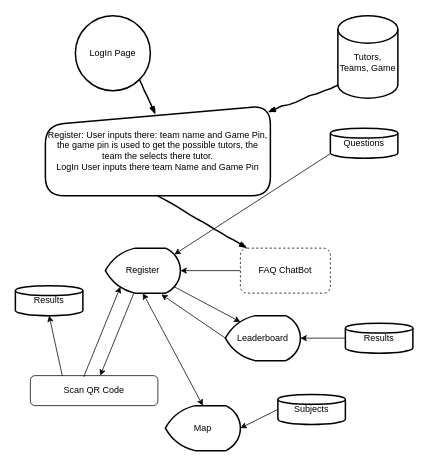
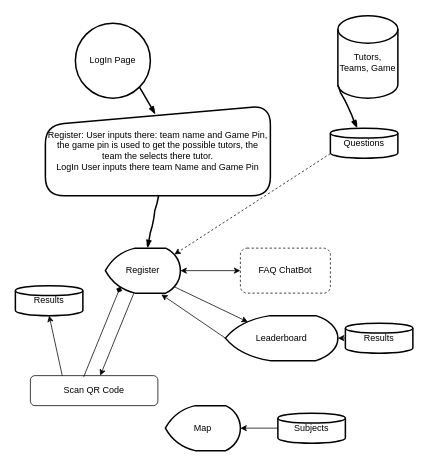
- <mxCell id="2" value="LogIn Page" style="strokeWidth=2;html=1;shape=mxgraph.flowchart.start_2;whiteSpace=wrap;" parent="1" vertex="1"><mxGeometry x="100" y="20" width="100" height="100" as="geometry" /></mxCell>
+ <mxCell id="2" value="LogIn Page" style="strokeWidth=2;html=1;shape=mxgraph.flowchart.start_2;whiteSpace=wrap;" parent="1" vertex="1"><mxGeometry x="100" y="30" width="100" height="100" as="geometry" /></mxCell>
- <mxCell id="8" value="" style="rounded=0;comic=1;strokeWidth=2;endArrow=blockThin;html=1;fontFamily=Comic Sans MS;fontStyle=1;exitX=0;exitY=0.85;exitDx=0;exitDy=0;exitPerimeter=0;entryX=0.988;entryY=0.071;entryDx=0;entryDy=0;entryPerimeter=0;" parent="1" source="7" target="3" edge="1"><mxGeometry width="50" height="50" relative="1" as="geometry"><mxPoint x="40" y="460" as="sourcePoint" /><mxPoint x="90" y="410" as="targetPoint" /></mxGeometry></mxCell>
+ <mxCell id="8" value="" style="rounded=0;comic=1;strokeWidth=2;endArrow=blockThin;html=1;fontFamily=Comic Sans MS;fontStyle=1;exitX=0;exitY=0.85;exitDx=0;exitDy=0;exitPerimeter=0;" parent="1" source="7" target="9" edge="1"><mxGeometry width="50" height="50" relative="1" as="geometry"><mxPoint x="40" y="460" as="sourcePoint" /><mxPoint x="90" y="410" as="targetPoint" /></mxGeometry></mxCell>
- <mxCell id="10" value="" style="endArrow=classic;html=1;exitX=0;exitY=0.85;exitDx=0;exitDy=0;exitPerimeter=0;entryX=0.92;entryY=0.14;entryDx=0;entryDy=0;entryPerimeter=0;" edge="1" parent="1" source="9" target="6"><mxGeometry width="50" height="50" relative="1" as="geometry"><mxPoint x="40" y="460" as="sourcePoint" /><mxPoint x="90" y="410" as="targetPoint" /></mxGeometry></mxCell>
+ <mxCell id="10" value="" style="endArrow=classic;html=1;exitX=0;exitY=0.85;exitDx=0;exitDy=0;exitPerimeter=0;entryX=0.92;entryY=0.14;entryDx=0;entryDy=0;entryPerimeter=0;dashed=1;" edge="1" parent="1" source="9" target="6"><mxGeometry width="50" height="50" relative="1" as="geometry"><mxPoint x="40" y="460" as="sourcePoint" /><mxPoint x="90" y="410" as="targetPoint" /></mxGeometry></mxCell>
- <mxCell id="5" value="" style="rounded=0;comic=1;strokeWidth=2;endArrow=blockThin;html=1;fontFamily=Comic Sans MS;fontStyle=1;exitX=0.5;exitY=1;exitDx=0;exitDy=0;" parent="1" source="3" target="16" edge="1"><mxGeometry width="50" height="50" relative="1" as="geometry"><mxPoint x="40" y="330" as="sourcePoint" /><mxPoint x="190" y="360" as="targetPoint" /></mxGeometry></mxCell>
+ <mxCell id="5" value="" style="rounded=0;comic=1;strokeWidth=2;endArrow=blockThin;html=1;fontFamily=Comic Sans MS;fontStyle=1;exitX=0.5;exitY=1;exitDx=0;exitDy=0;" parent="1" source="3" target="6" edge="1"><mxGeometry width="50" height="50" relative="1" as="geometry"><mxPoint x="40" y="330" as="sourcePoint" /><mxPoint x="190" y="360" as="targetPoint" /></mxGeometry></mxCell>
- <mxCell id="17" value="" style="endArrow=none;startArrow=classic;html=1;entryX=0;entryY=0.5;entryDx=0;entryDy=0;exitX=1;exitY=0.5;exitDx=0;exitDy=0;exitPerimeter=0;" edge="1" parent="1" source="6" target="16"><mxGeometry width="50" height="50" relative="1" as="geometry"><mxPoint x="280" y="440" as="sourcePoint" /><mxPoint x="330" y="390" as="targetPoint" /></mxGeometry></mxCell>
+ <mxCell id="17" value="" style="endArrow=classic;startArrow=classic;html=1;entryX=0;entryY=0.5;entryDx=0;entryDy=0;exitX=1;exitY=0.5;exitDx=0;exitDy=0;exitPerimeter=0;" edge="1" parent="1" source="6" target="16"><mxGeometry width="50" height="50" relative="1" as="geometry"><mxPoint x="280" y="440" as="sourcePoint" /><mxPoint x="330" y="390" as="targetPoint" /></mxGeometry></mxCell>
- <mxCell id="13" value="" style="endArrow=classic;html=1;exitX=0.418;exitY=0.043;exitDx=0;exitDy=0;entryX=0.2;entryY=0.86;entryDx=0;entryDy=0;entryPerimeter=0;exitPerimeter=0;" edge="1" parent="1" source="12" target="6"><mxGeometry width="50" height="50" relative="1" as="geometry"><mxPoint x="50" y="480" as="sourcePoint" /><mxPoint x="100" y="430" as="targetPoint" /></mxGeometry></mxCell>
+ <mxCell id="13" value="" style="endArrow=diamond;html=1;exitX=0.418;exitY=0.043;exitDx=0;exitDy=0;entryX=0.2;entryY=0.86;entryDx=0;entryDy=0;entryPerimeter=0;exitPerimeter=0;" edge="1" parent="1" source="12" target="6"><mxGeometry width="50" height="50" relative="1" as="geometry"><mxPoint x="50" y="480" as="sourcePoint" /><mxPoint x="100" y="430" as="targetPoint" /></mxGeometry></mxCell>
- <mxCell id="14" value="Leaderboard" style="strokeWidth=2;html=1;shape=mxgraph.flowchart.display;whiteSpace=wrap;" vertex="1" parent="1"><mxGeometry x="300" y="420" width="100" height="60" as="geometry" /></mxCell>
+ <mxCell id="14" value="Leaderboard" style="strokeWidth=2;html=1;shape=mxgraph.flowchart.display;whiteSpace=wrap;" vertex="1" parent="1"><mxGeometry x="300" y="420" width="150" height="60" as="geometry" /></mxCell>
- <mxCell id="23" value="" style="endArrow=classic;startArrow=classic;html=1;entryX=0.5;entryY=1;entryDx=0;entryDy=0;entryPerimeter=0;exitX=0.5;exitY=0;exitDx=0;exitDy=0;exitPerimeter=0;" edge="1" parent="1" source="24" target="6"><mxGeometry width="50" height="50" relative="1" as="geometry"><mxPoint x="250" y="540" as="sourcePoint" /><mxPoint x="70" y="560" as="targetPoint" /></mxGeometry></mxCell>
- <mxCell id="25" value="Subjects" style="strokeWidth=2;html=1;shape=mxgraph.flowchart.database;whiteSpace=wrap;" vertex="1" parent="1"><mxGeometry x="370" y="525" width="90" height="40" as="geometry" /></mxCell>
+ <mxCell id="25" value="Subjects" style="strokeWidth=2;html=1;shape=mxgraph.flowchart.database;whiteSpace=wrap;" vertex="1" parent="1"><mxGeometry x="370" y="550" width="90" height="40" as="geometry" /></mxCell>
